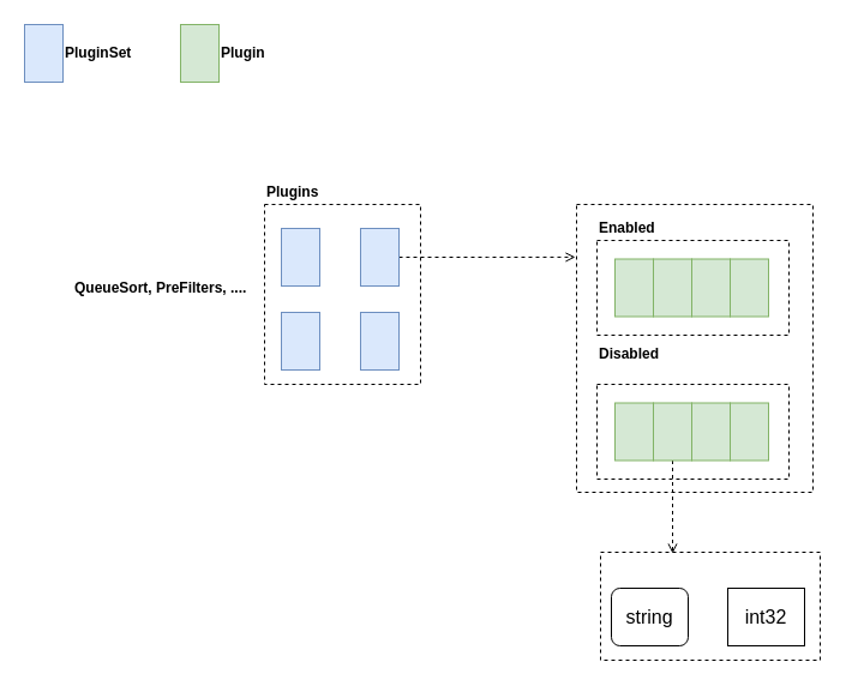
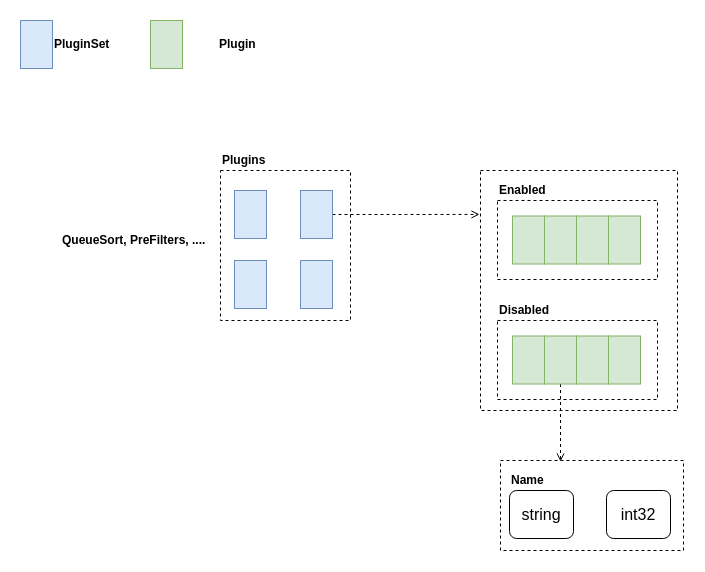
- <mxCell id="8" value="Plugin" style="text;html=1;align=left;verticalAlign=middle;resizable=0;points=[];autosize=1;fontSize=12;fontStyle=1" parent="1" vertex="1"><mxGeometry x="182" y="34" width="50" height="20" as="geometry" /></mxCell>
+ <mxCell id="8" value="Plugin" style="text;html=1;align=left;verticalAlign=middle;resizable=0;points=[];autosize=1;fontSize=12;fontStyle=1" parent="1" vertex="1"><mxGeometry x="217" y="34" width="50" height="20" as="geometry" /></mxCell>
- <mxCell id="27" value="Disabled" style="text;html=1;align=left;verticalAlign=middle;resizable=0;points=[];autosize=1;fontSize=12;fontStyle=1" parent="1" vertex="1"><mxGeometry x="497" y="285" width="70" height="20" as="geometry" /></mxCell>
+ <mxCell id="27" value="Disabled" style="text;html=1;align=left;verticalAlign=middle;resizable=0;points=[];autosize=1;fontSize=12;fontStyle=1" parent="1" vertex="1"><mxGeometry x="497" y="300" width="70" height="20" as="geometry" /></mxCell>
+ <mxCell id="30" value="Name" style="text;html=1;align=left;verticalAlign=middle;resizable=0;points=[];autosize=1;fontSize=12;fontStyle=1" parent="1" vertex="1"><mxGeometry x="509" y="470" width="50" height="20" as="geometry" /></mxCell>
- <mxCell id="31" value="int32" style="rounded=0;whiteSpace=wrap;html=1;fontSize=16;fillColor=#ffffff;strokeColor=#000000;" parent="1" vertex="1"><mxGeometry x="606" y="490" width="64" height="48" as="geometry" /></mxCell>
+ <mxCell id="31" value="int32" style="whiteSpace=wrap;html=1;fontSize=16;fillColor=#ffffff;strokeColor=#000000;rounded=1;" parent="1" vertex="1"><mxGeometry x="606" y="490" width="64" height="48" as="geometry" /></mxCell>
